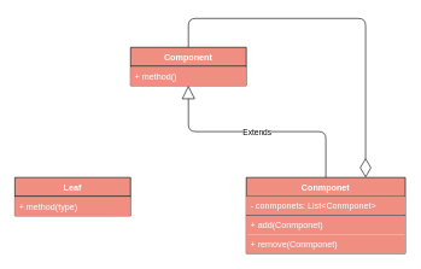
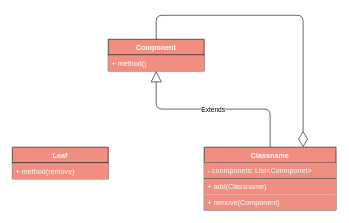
- <mxCell id="5" value="Conmponet" style="swimlane;fontStyle=1;align=center;verticalAlign=top;childLayout=stackLayout;horizontal=1;startSize=26;horizontalStack=0;resizeParent=1;resizeParentMax=0;resizeLast=0;collapsible=1;marginBottom=0;fillColor=#F08E81;fontColor=#FFFFFF;" parent="1" vertex="1"><mxGeometry x="340" y="240" width="220" height="105" as="geometry" /></mxCell>
+ <mxCell id="5" value="Classname" style="swimlane;fontStyle=1;align=center;verticalAlign=top;childLayout=stackLayout;horizontal=1;startSize=26;horizontalStack=0;resizeParent=1;resizeParentMax=0;resizeLast=0;collapsible=1;marginBottom=0;fillColor=#F08E81;fontColor=#FFFFFF;" parent="1" vertex="1"><mxGeometry x="340" y="240" width="220" height="105" as="geometry" /></mxCell>
- <mxCell id="12" value="+ method(type)" style="text;strokeColor=none;fillColor=#F08E81;align=left;verticalAlign=top;spacingLeft=4;spacingRight=4;overflow=hidden;rotatable=0;points=[[0,0.5],[1,0.5]];portConstraint=eastwest;fontColor=#FFFFFF;" parent="10" vertex="1"><mxGeometry y="27" width="160" height="26" as="geometry" /></mxCell>
+ <mxCell id="12" value="+ method(remove)" style="text;strokeColor=none;fillColor=#F08E81;align=left;verticalAlign=top;spacingLeft=4;spacingRight=4;overflow=hidden;rotatable=0;points=[[0,0.5],[1,0.5]];portConstraint=eastwest;fontColor=#FFFFFF;" parent="10" vertex="1"><mxGeometry y="27" width="160" height="26" as="geometry" /></mxCell>
- <mxCell id="8" value="+ add(Conmponet)" style="text;strokeColor=none;fillColor=#F08E81;align=left;verticalAlign=top;spacingLeft=4;spacingRight=4;overflow=hidden;rotatable=0;points=[[0,0.5],[1,0.5]];portConstraint=eastwest;fontColor=#FFFFFF;" parent="5" vertex="1"><mxGeometry y="53" width="220" height="26" as="geometry" /></mxCell>
+ <mxCell id="8" value="+ add(Classname)" style="text;strokeColor=none;fillColor=#F08E81;align=left;verticalAlign=top;spacingLeft=4;spacingRight=4;overflow=hidden;rotatable=0;points=[[0,0.5],[1,0.5]];portConstraint=eastwest;fontColor=#FFFFFF;" parent="5" vertex="1"><mxGeometry y="53" width="220" height="26" as="geometry" /></mxCell>
- <mxCell id="9" value="+ remove(Conmponet)" style="text;strokeColor=none;fillColor=#F08E81;align=left;verticalAlign=top;spacingLeft=4;spacingRight=4;overflow=hidden;rotatable=0;points=[[0,0.5],[1,0.5]];portConstraint=eastwest;fontColor=#FFFFFF;" parent="5" vertex="1"><mxGeometry y="79" width="220" height="26" as="geometry" /></mxCell>
+ <mxCell id="9" value="+ remove(Component)" style="text;strokeColor=none;fillColor=#F08E81;align=left;verticalAlign=top;spacingLeft=4;spacingRight=4;overflow=hidden;rotatable=0;points=[[0,0.5],[1,0.5]];portConstraint=eastwest;fontColor=#FFFFFF;" parent="5" vertex="1"><mxGeometry y="79" width="220" height="26" as="geometry" /></mxCell>
